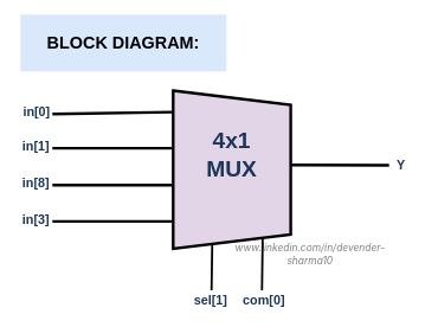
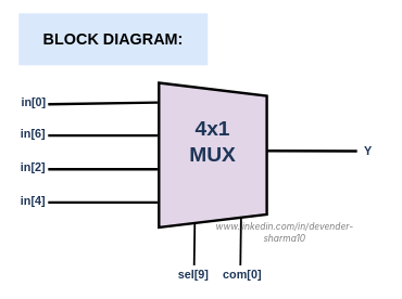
- <mxCell id="16" value="&lt;font face=&quot;Helvetica&quot; style=&quot;font-size: 18px;&quot;&gt;&lt;b style=&quot;&quot;&gt;in[1]&lt;/b&gt;&lt;/font&gt;" style="text;strokeColor=none;align=center;fillColor=none;html=1;verticalAlign=middle;whiteSpace=wrap;rounded=0;fontSize=16;fontColor=#1D3557;" parent="1" vertex="1"><mxGeometry x="20" y="191" width="60" height="29.83" as="geometry" /></mxCell>
+ <mxCell id="16" value="&lt;font face=&quot;Helvetica&quot; style=&quot;font-size: 18px;&quot;&gt;&lt;b style=&quot;&quot;&gt;in[6]&lt;/b&gt;&lt;/font&gt;" style="text;strokeColor=none;align=center;fillColor=none;html=1;verticalAlign=middle;whiteSpace=wrap;rounded=0;fontSize=16;fontColor=#1D3557;" parent="1" vertex="1"><mxGeometry x="20" y="191" width="60" height="29.83" as="geometry" /></mxCell>
- <mxCell id="17" value="&lt;font face=&quot;Helvetica&quot; style=&quot;font-size: 18px;&quot;&gt;&lt;b style=&quot;&quot;&gt;in[8]&lt;/b&gt;&lt;/font&gt;" style="text;strokeColor=none;align=center;fillColor=none;html=1;verticalAlign=middle;whiteSpace=wrap;rounded=0;fontSize=16;fontColor=#1D3557;" parent="1" vertex="1"><mxGeometry x="20" y="243" width="60" height="29.83" as="geometry" /></mxCell>
+ <mxCell id="17" value="&lt;font face=&quot;Helvetica&quot; style=&quot;font-size: 18px;&quot;&gt;&lt;b style=&quot;&quot;&gt;in[2]&lt;/b&gt;&lt;/font&gt;" style="text;strokeColor=none;align=center;fillColor=none;html=1;verticalAlign=middle;whiteSpace=wrap;rounded=0;fontSize=16;fontColor=#1D3557;" parent="1" vertex="1"><mxGeometry x="20" y="243" width="60" height="29.83" as="geometry" /></mxCell>
- <mxCell id="18" value="&lt;font face=&quot;Helvetica&quot; style=&quot;font-size: 18px;&quot;&gt;&lt;b style=&quot;&quot;&gt;in[3]&lt;/b&gt;&lt;/font&gt;" style="text;strokeColor=none;align=center;fillColor=none;html=1;verticalAlign=middle;whiteSpace=wrap;rounded=0;fontSize=16;fontColor=#1D3557;" parent="1" vertex="1"><mxGeometry x="20" y="292" width="60" height="34" as="geometry" /></mxCell>
+ <mxCell id="18" value="&lt;font face=&quot;Helvetica&quot; style=&quot;font-size: 18px;&quot;&gt;&lt;b style=&quot;&quot;&gt;in[4]&lt;/b&gt;&lt;/font&gt;" style="text;strokeColor=none;align=center;fillColor=none;html=1;verticalAlign=middle;whiteSpace=wrap;rounded=0;fontSize=16;fontColor=#1D3557;" parent="1" vertex="1"><mxGeometry x="20" y="292" width="60" height="34" as="geometry" /></mxCell>
- <mxCell id="12" value="&lt;font face=&quot;Helvetica&quot; style=&quot;font-size: 18px;&quot;&gt;&lt;b style=&quot;&quot;&gt;sel[1]&lt;/b&gt;&lt;/font&gt;" style="text;strokeColor=none;align=center;fillColor=none;html=1;verticalAlign=middle;whiteSpace=wrap;rounded=0;fontSize=16;fontColor=#1D3557;" parent="1" vertex="1"><mxGeometry x="266" y="408" width="60" height="29.83" as="geometry" /></mxCell>
+ <mxCell id="12" value="&lt;font face=&quot;Helvetica&quot; style=&quot;font-size: 18px;&quot;&gt;&lt;b style=&quot;&quot;&gt;sel[9]&lt;/b&gt;&lt;/font&gt;" style="text;strokeColor=none;align=center;fillColor=none;html=1;verticalAlign=middle;whiteSpace=wrap;rounded=0;fontSize=16;fontColor=#1D3557;" parent="1" vertex="1"><mxGeometry x="266" y="408" width="60" height="29.83" as="geometry" /></mxCell>
